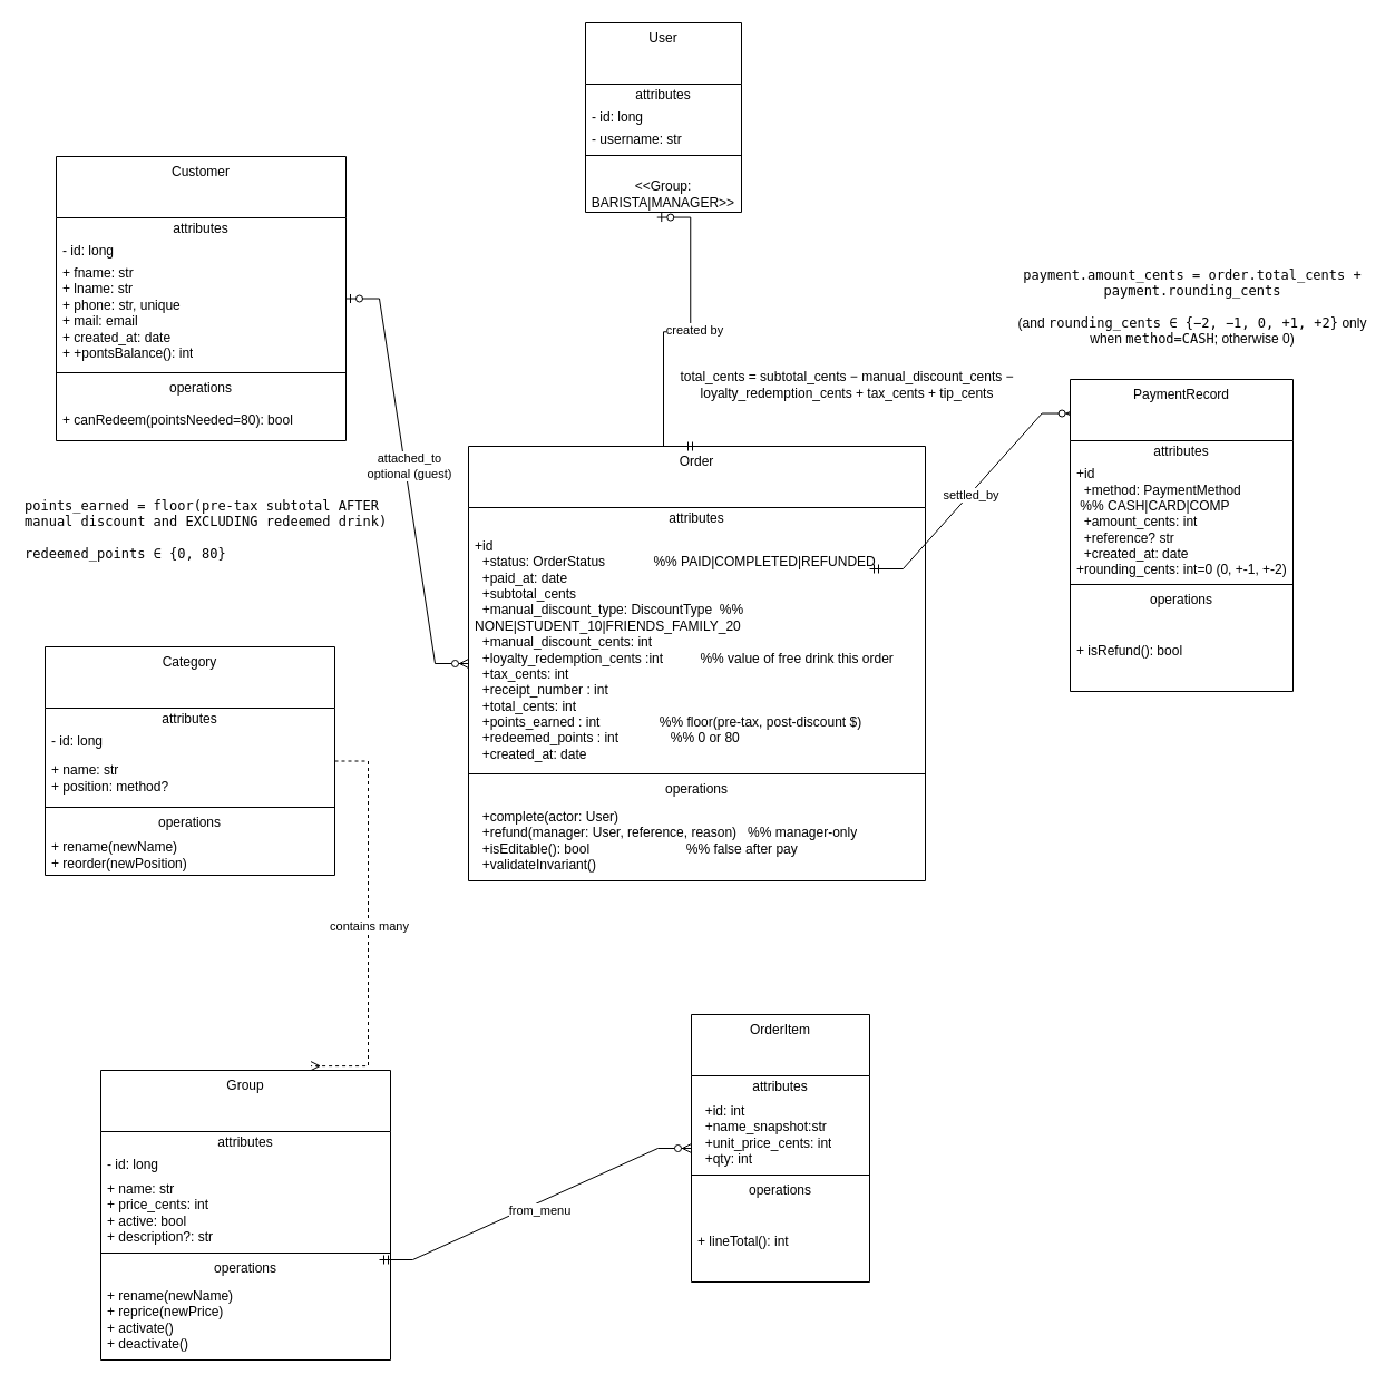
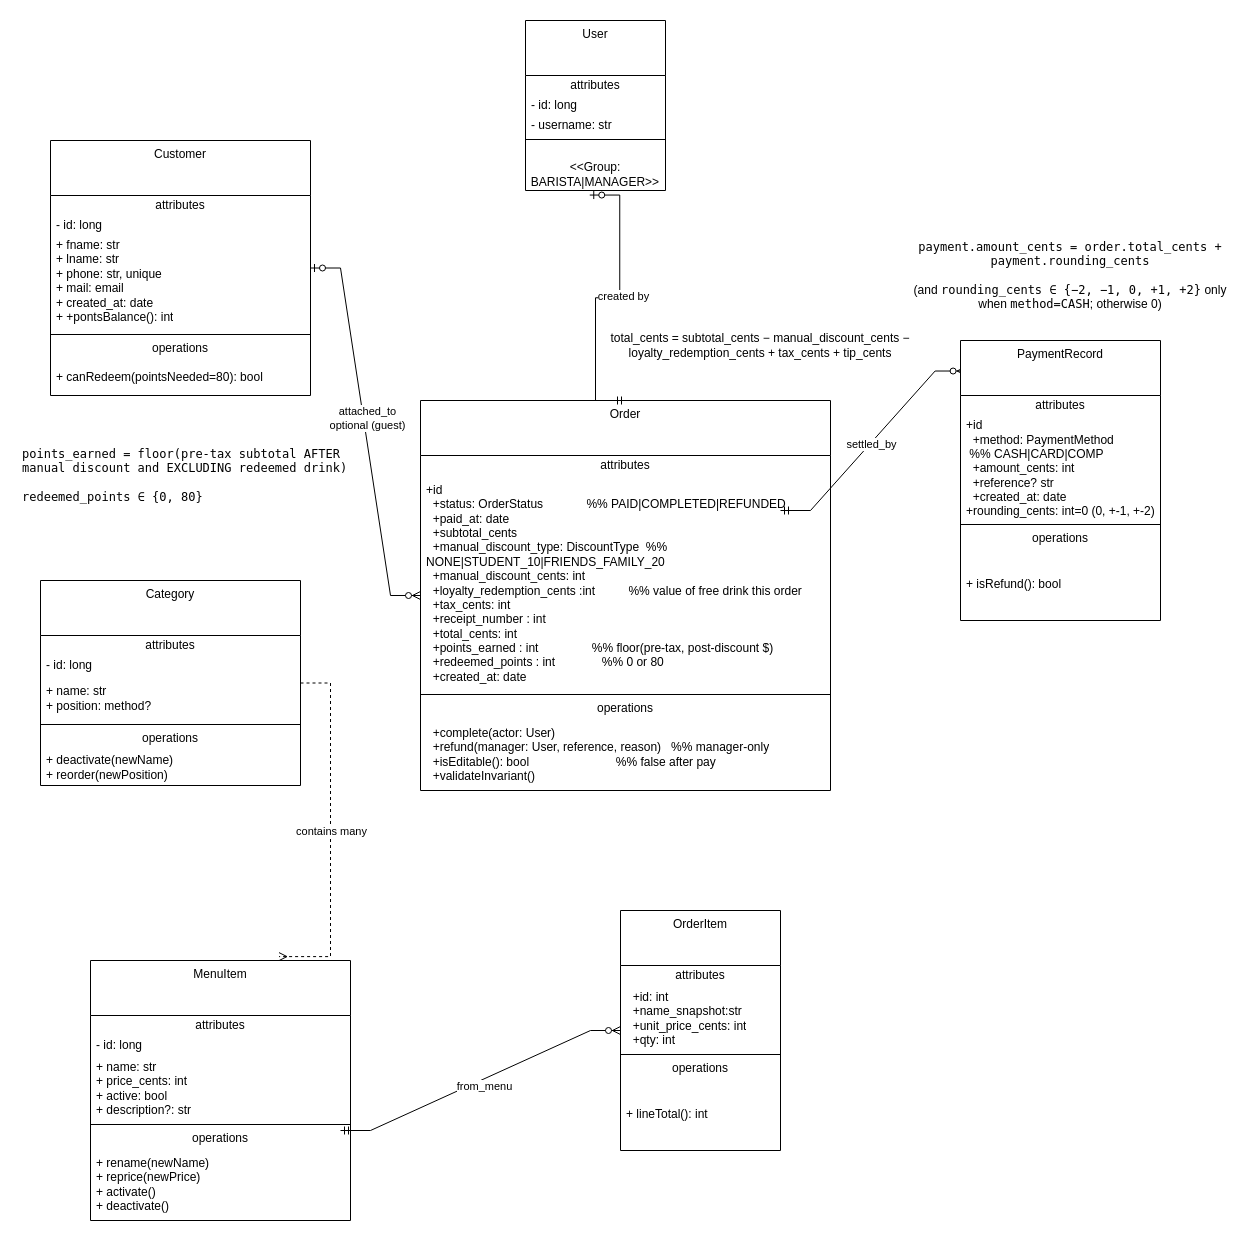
- <mxCell id="21" value="+ rename(newName)&lt;div&gt;+ reorder(newPosition)&lt;/div&gt;" style="text;html=1;strokeColor=none;fillColor=none;align=left;verticalAlign=middle;spacingLeft=4;spacingRight=4;overflow=hidden;rotatable=0;points=[[0,0.5],[1,0.5]];portConstraint=eastwest;whiteSpace=wrap;" vertex="1" parent="15"><mxGeometry y="168" width="260" height="37" as="geometry" /></mxCell>
+ <mxCell id="21" value="+ deactivate(newName)&lt;div&gt;+ reorder(newPosition)&lt;/div&gt;" style="text;html=1;strokeColor=none;fillColor=none;align=left;verticalAlign=middle;spacingLeft=4;spacingRight=4;overflow=hidden;rotatable=0;points=[[0,0.5],[1,0.5]];portConstraint=eastwest;whiteSpace=wrap;" vertex="1" parent="15"><mxGeometry y="168" width="260" height="37" as="geometry" /></mxCell>
- <mxCell id="22" value="Group" style="swimlane;fontStyle=0;align=center;verticalAlign=top;childLayout=stackLayout;horizontal=1;startSize=55;horizontalStack=0;resizeParent=1;resizeParentMax=0;resizeLast=0;collapsible=0;marginBottom=0;html=1;whiteSpace=wrap;" vertex="1" parent="1"><mxGeometry x="90" y="960" width="260" height="260" as="geometry" /></mxCell>
+ <mxCell id="22" value="MenuItem" style="swimlane;fontStyle=0;align=center;verticalAlign=top;childLayout=stackLayout;horizontal=1;startSize=55;horizontalStack=0;resizeParent=1;resizeParentMax=0;resizeLast=0;collapsible=0;marginBottom=0;html=1;whiteSpace=wrap;" vertex="1" parent="1"><mxGeometry x="90" y="960" width="260" height="260" as="geometry" /></mxCell>
